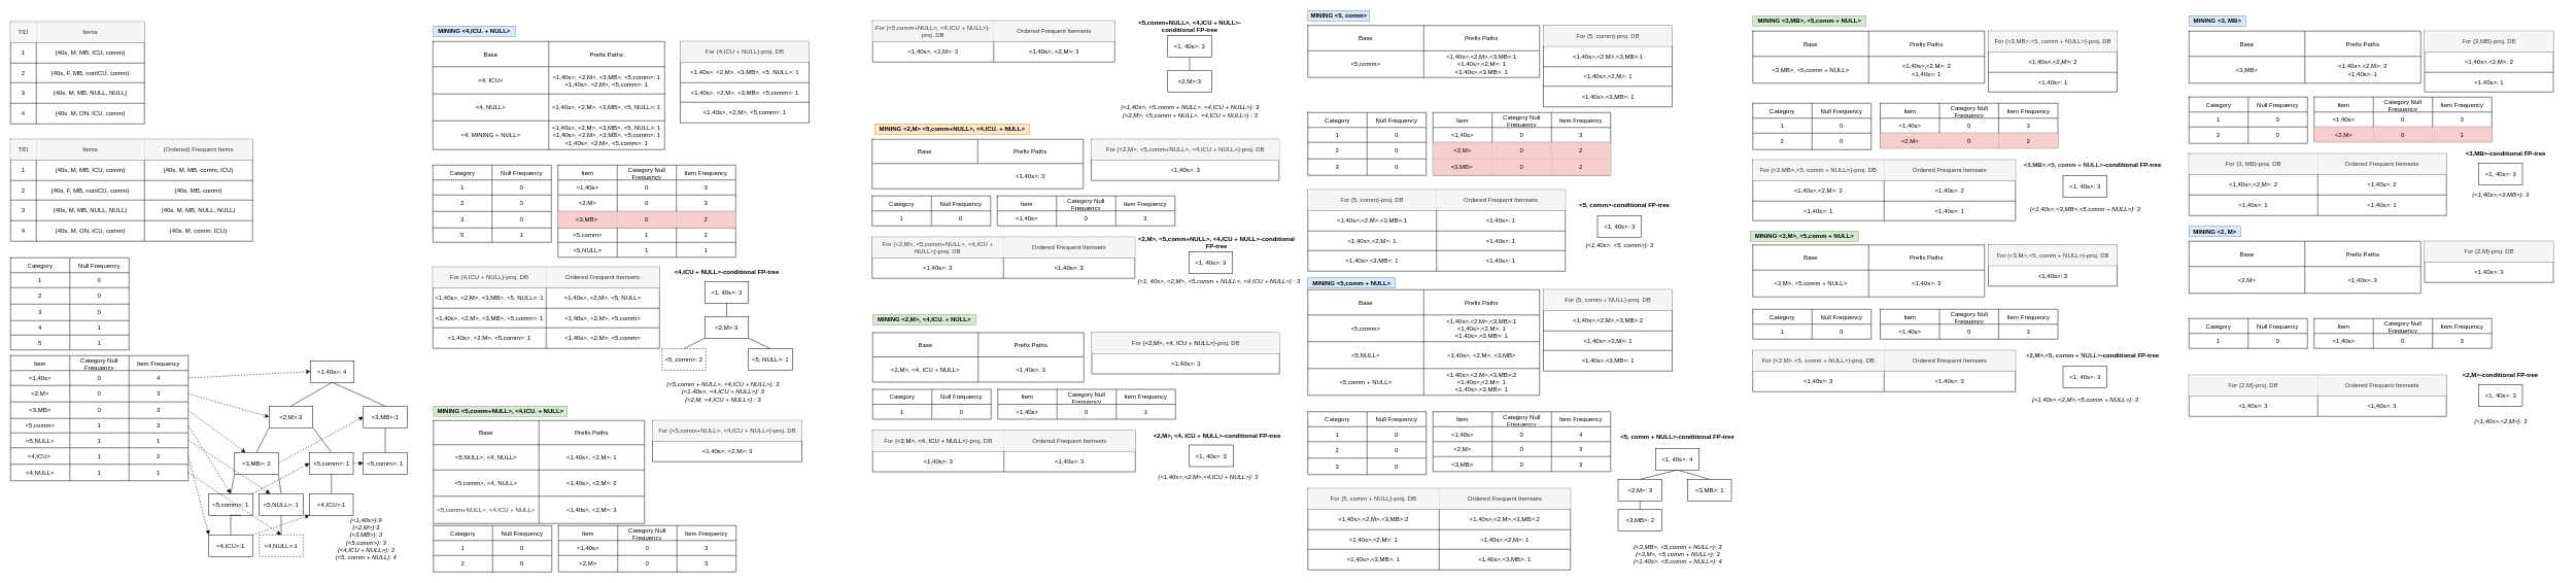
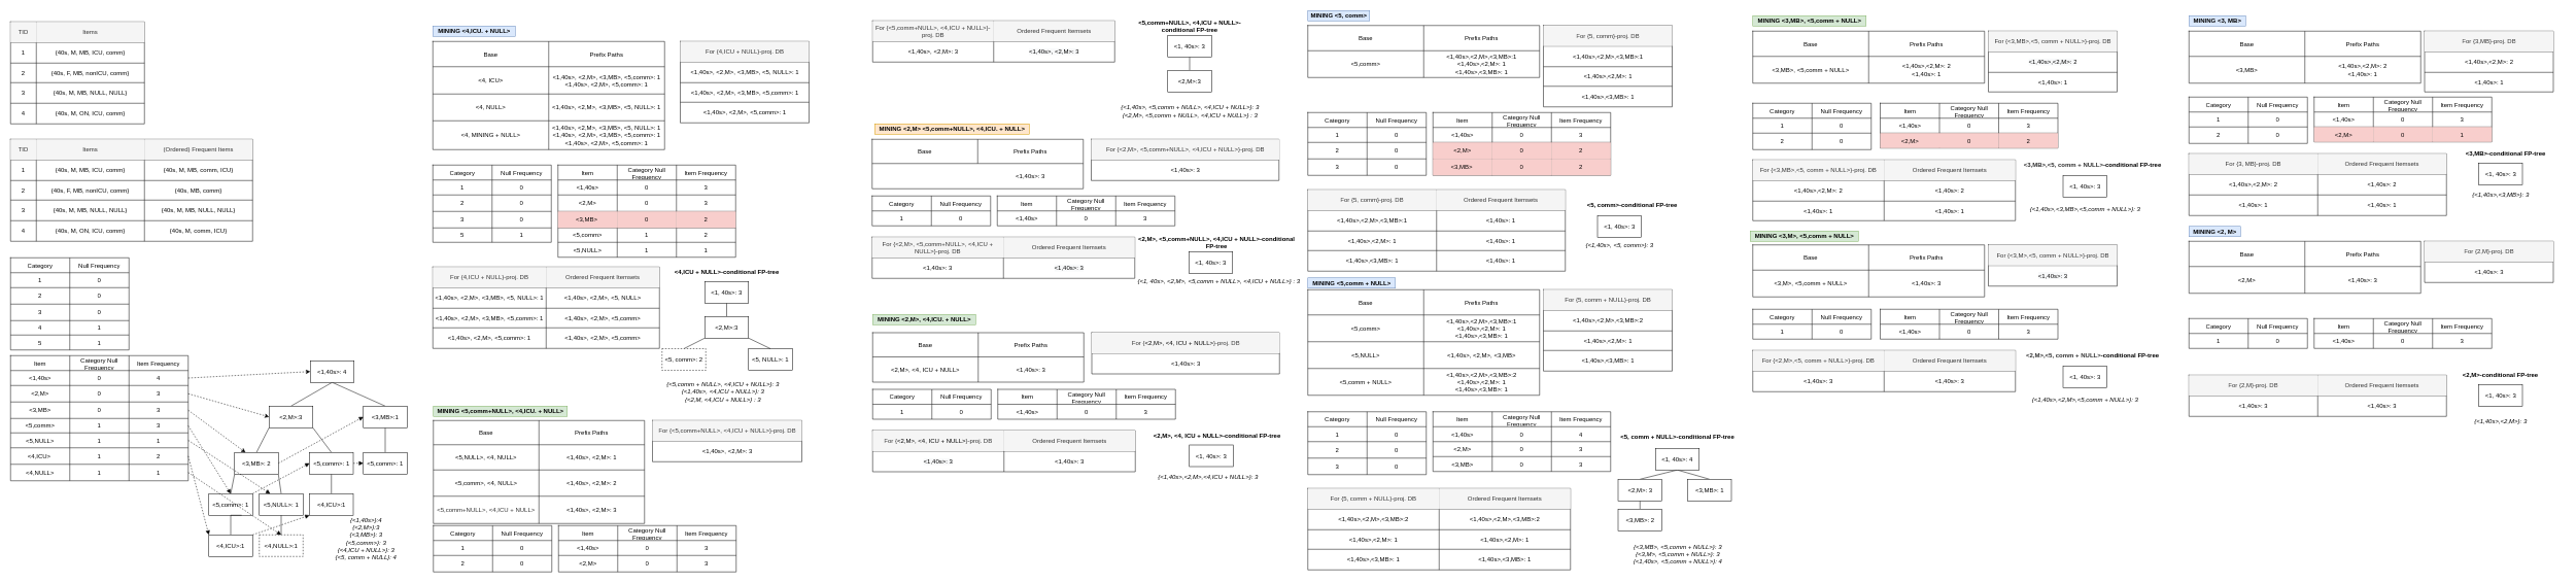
- <mxCell id="360" value="&lt;b&gt;&amp;lt;5, comm&amp;gt;-conditional FP-tree&lt;/b&gt;" style="text;html=1;strokeColor=none;fillColor=none;align=center;verticalAlign=middle;whiteSpace=wrap;rounded=0;" vertex="1" parent="1"><mxGeometry x="3039" y="388" width="230" height="20" as="geometry" /></mxCell>
+ <mxCell id="360" value="&lt;b&gt;&amp;lt;5, comm&amp;gt;-conditional FP-tree&lt;/b&gt;" style="text;html=1;strokeColor=none;fillColor=none;align=center;verticalAlign=middle;whiteSpace=wrap;rounded=0;" vertex="1" parent="1"><mxGeometry x="3054" y="388" width="230" height="20" as="geometry" /></mxCell>
- <mxCell id="261" value="&lt;span&gt;{&amp;lt;1,40s&amp;gt;}:9&lt;br&gt;{&amp;lt;2,M&amp;gt;}:3&lt;br&gt;{&amp;lt;3,MB&amp;gt;}: 3&lt;br&gt;{&amp;lt;5,comm&amp;gt;}: 3&lt;br&gt;&lt;/span&gt;{&amp;lt;4,ICU + NULL&amp;gt;}: 3&lt;br&gt;{&amp;lt;5, comm + NULL}: 4" style="text;html=1;align=center;verticalAlign=middle;resizable=0;points=[];autosize=1;strokeColor=none;fontStyle=2" vertex="1" parent="1"><mxGeometry x="645" y="1000" width="130" height="90" as="geometry" /></mxCell>
+ <mxCell id="261" value="&lt;span&gt;{&amp;lt;1,40s&amp;gt;}:4&lt;br&gt;{&amp;lt;2,M&amp;gt;}:3&lt;br&gt;{&amp;lt;3,MB&amp;gt;}: 3&lt;br&gt;{&amp;lt;5,comm&amp;gt;}: 3&lt;br&gt;&lt;/span&gt;{&amp;lt;4,ICU + NULL&amp;gt;}: 3&lt;br&gt;{&amp;lt;5, comm + NULL}: 4" style="text;html=1;align=center;verticalAlign=middle;resizable=0;points=[];autosize=1;strokeColor=none;fontStyle=2" vertex="1" parent="1"><mxGeometry x="645" y="1000" width="130" height="90" as="geometry" /></mxCell>
